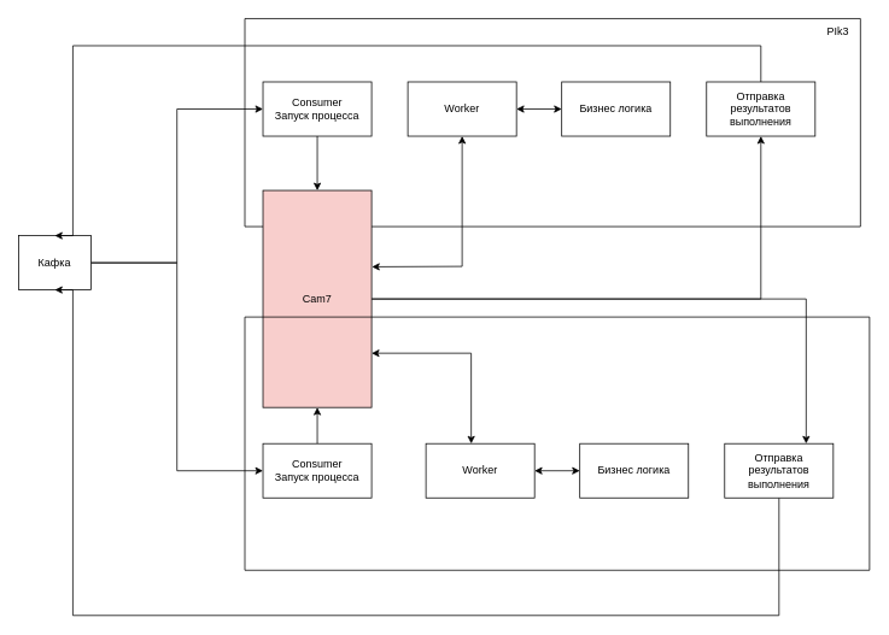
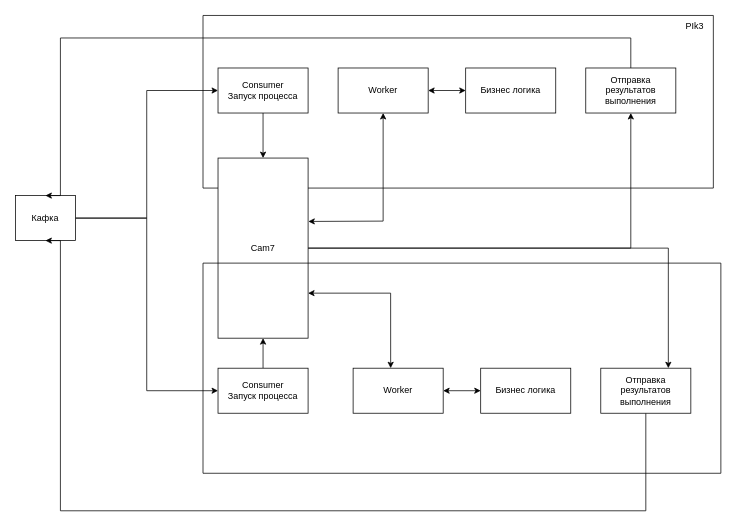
- <mxCell id="13" value="Cam7" style="rounded=0;whiteSpace=wrap;html=1;fillColor=#f8cecc;" parent="1" vertex="1"><mxGeometry x="290" y="210" width="120" height="240" as="geometry" /></mxCell>
+ <mxCell id="13" value="Cam7" style="rounded=0;whiteSpace=wrap;html=1;" parent="1" vertex="1"><mxGeometry x="290" y="210" width="120" height="240" as="geometry" /></mxCell>
